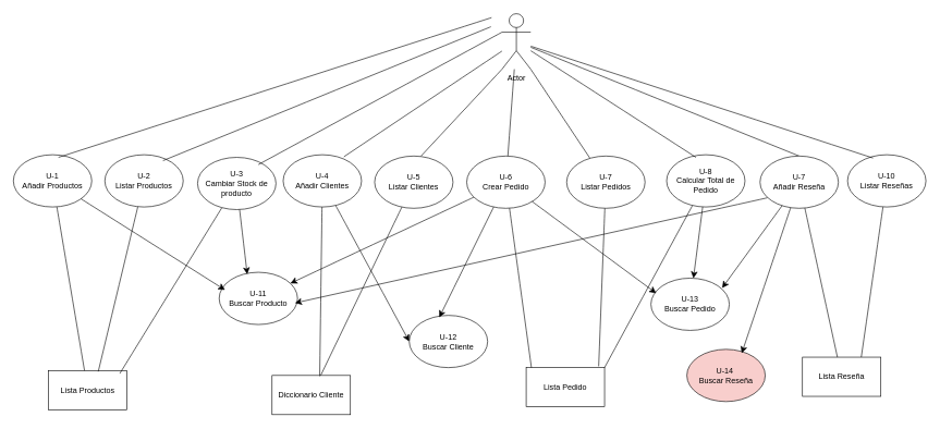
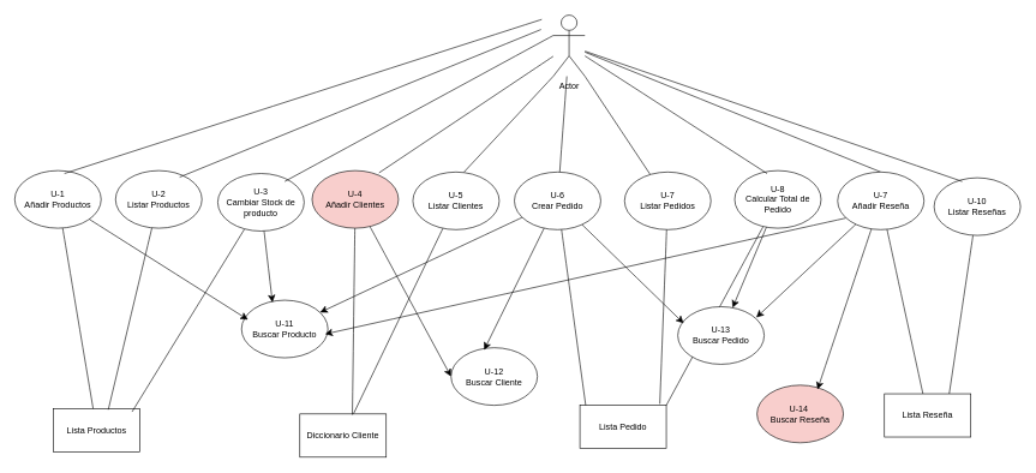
- <mxCell id="11" value="U-4&lt;div&gt;Añadir Clientes&lt;/div&gt;" style="ellipse;whiteSpace=wrap;html=1;" vertex="1" parent="1"><mxGeometry x="433" y="236" width="120" height="80" as="geometry" /></mxCell>
+ <mxCell id="11" value="U-4&lt;div&gt;Añadir Clientes&lt;/div&gt;" style="ellipse;whiteSpace=wrap;html=1;fillColor=#f8cecc;" vertex="1" parent="1"><mxGeometry x="433" y="236" width="120" height="80" as="geometry" /></mxCell>
- <mxCell id="24" value="U-10&lt;div&gt;Listar Reseñas&lt;/div&gt;" style="ellipse;whiteSpace=wrap;html=1;" vertex="1" parent="1"><mxGeometry x="1297" y="236" width="120" height="80" as="geometry" /></mxCell>
+ <mxCell id="24" value="U-10&lt;div&gt;Listar Reseñas&lt;/div&gt;" style="ellipse;whiteSpace=wrap;html=1;" vertex="1" parent="1"><mxGeometry x="1297" y="246" width="120" height="80" as="geometry" /></mxCell>
- <mxCell id="45" value="U-13&lt;div&gt;Buscar Pedido&lt;/div&gt;" style="ellipse;whiteSpace=wrap;html=1;" vertex="1" parent="1"><mxGeometry x="996" y="425" width="120" height="80" as="geometry" /></mxCell>
+ <mxCell id="45" value="U-13&lt;div&gt;Buscar Pedido&lt;/div&gt;" style="ellipse;whiteSpace=wrap;html=1;" vertex="1" parent="1"><mxGeometry x="941" y="425" width="120" height="80" as="geometry" /></mxCell>
